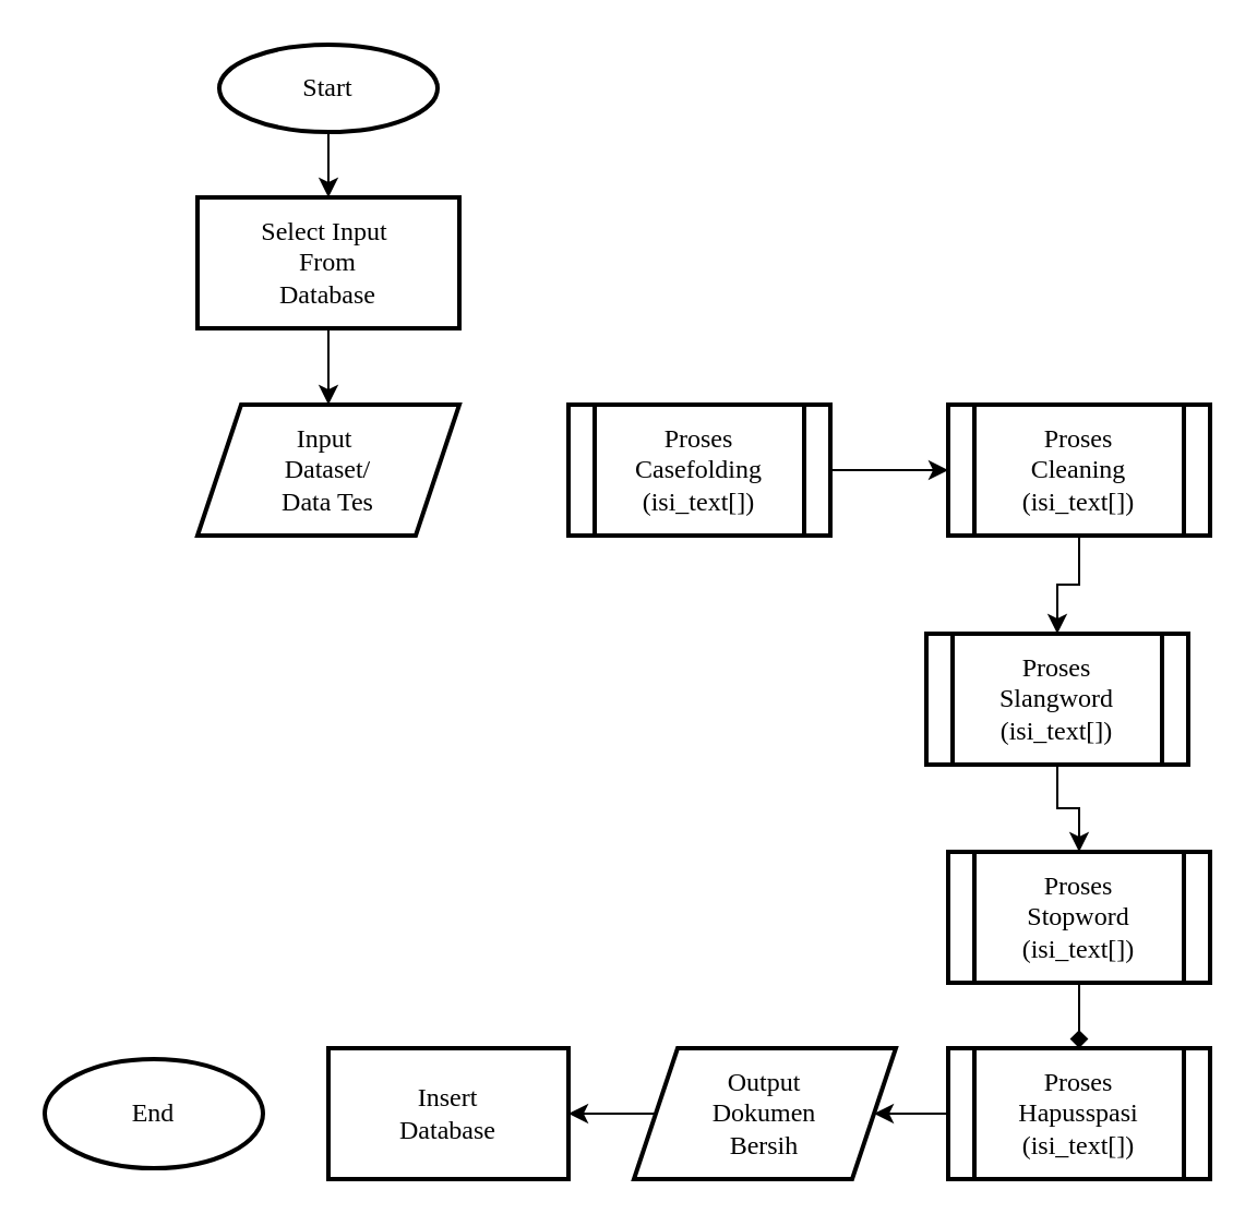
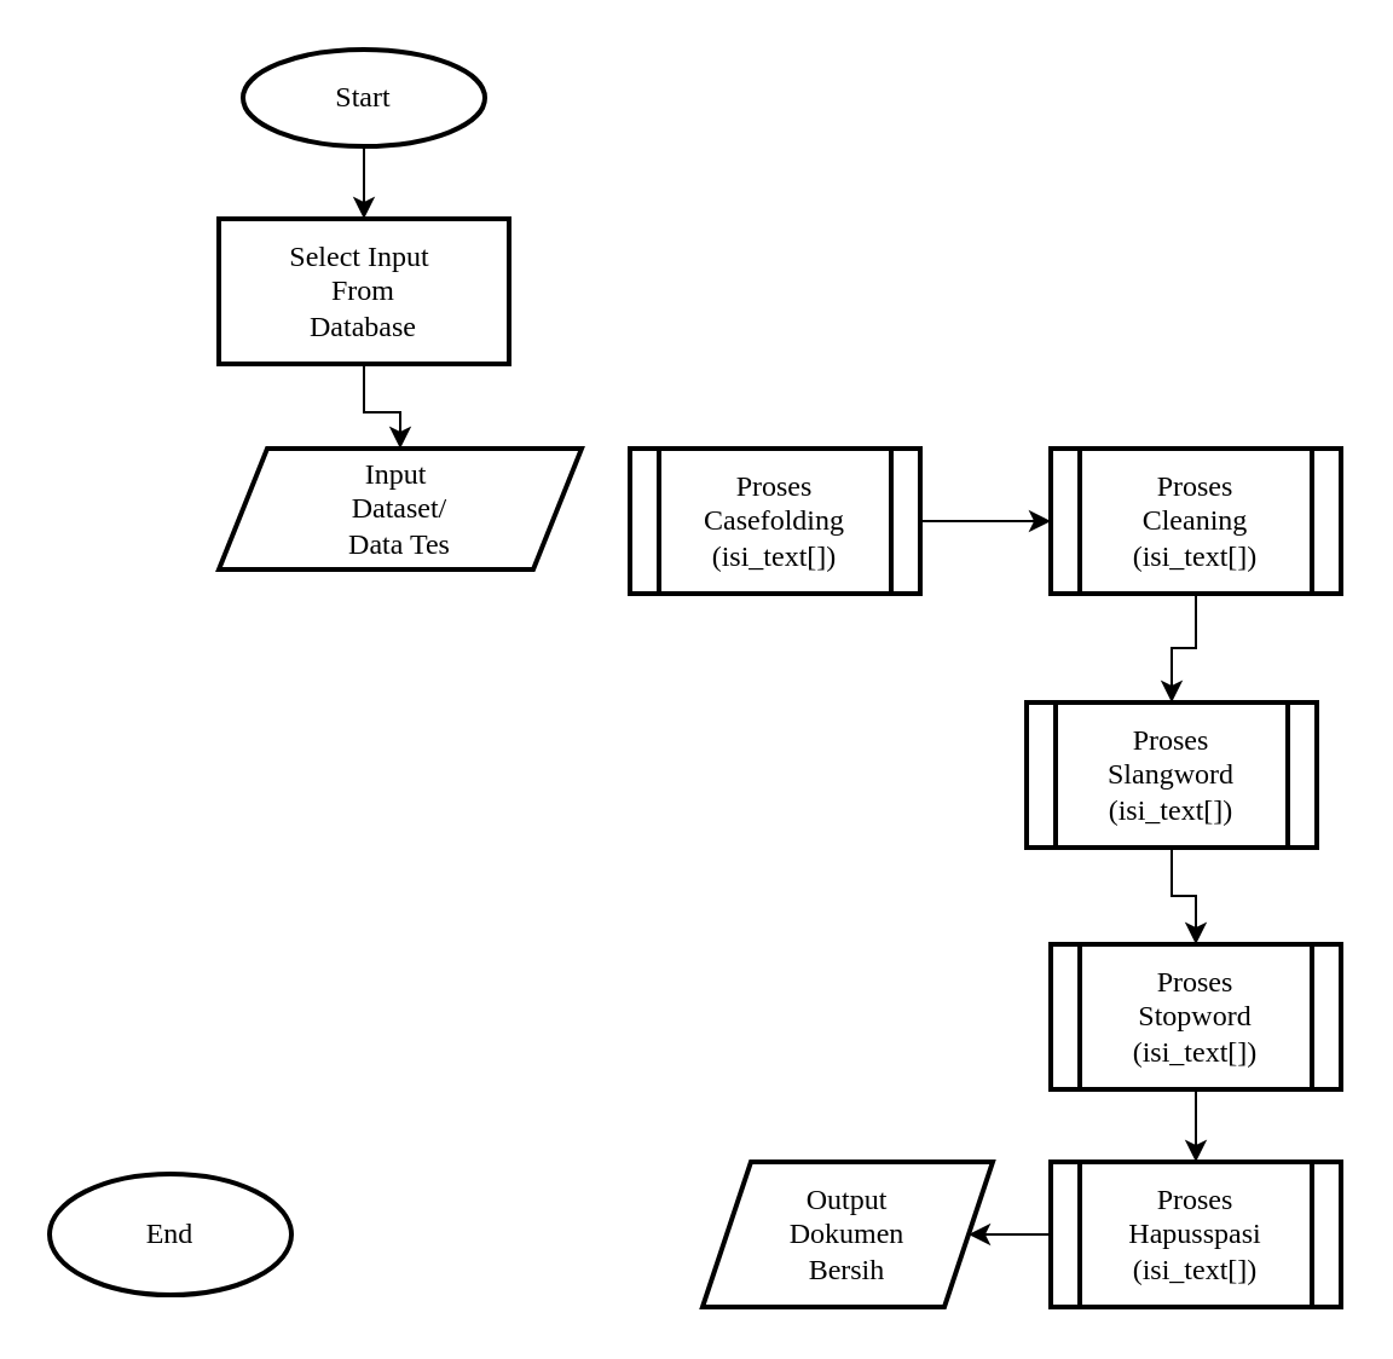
- <mxCell id="7" value="&lt;font face=&quot;Times New Roman&quot;&gt;Input&amp;nbsp;&lt;br&gt;Dataset/ &lt;br&gt;Data Tes&lt;/font&gt;" style="shape=parallelogram;perimeter=parallelogramPerimeter;whiteSpace=wrap;html=1;fixedSize=1;strokeWidth=2;" parent="1" vertex="1"><mxGeometry x="90" y="185" width="120" height="60" as="geometry" /></mxCell>
+ <mxCell id="7" value="&lt;font face=&quot;Times New Roman&quot;&gt;Input&amp;nbsp;&lt;br&gt;Dataset/ &lt;br&gt;Data Tes&lt;/font&gt;" style="shape=parallelogram;perimeter=parallelogramPerimeter;whiteSpace=wrap;html=1;fixedSize=1;strokeWidth=2;" parent="1" vertex="1"><mxGeometry x="90" y="185" width="150" height="50" as="geometry" /></mxCell>
- <mxCell id="14" value="" style="edgeStyle=orthogonalEdgeStyle;rounded=0;orthogonalLoop=1;jettySize=auto;html=1;endArrow=diamond;" parent="1" source="15" target="17" edge="1"><mxGeometry relative="1" as="geometry" /></mxCell>
+ <mxCell id="14" value="" style="edgeStyle=orthogonalEdgeStyle;rounded=0;orthogonalLoop=1;jettySize=auto;html=1;" parent="1" source="15" target="17" edge="1"><mxGeometry relative="1" as="geometry" /></mxCell>
- <mxCell id="20" value="&lt;font face=&quot;Times New Roman&quot;&gt;Insert&lt;br&gt;Database&lt;br&gt;&lt;/font&gt;" style="whiteSpace=wrap;html=1;strokeWidth=2;" parent="1" vertex="1"><mxGeometry x="150" y="480" width="110" height="60" as="geometry" /></mxCell>
- <mxCell id="18" value="" style="edgeStyle=orthogonalEdgeStyle;rounded=0;orthogonalLoop=1;jettySize=auto;html=1;" parent="1" source="19" target="20" edge="1"><mxGeometry relative="1" as="geometry" /></mxCell>
